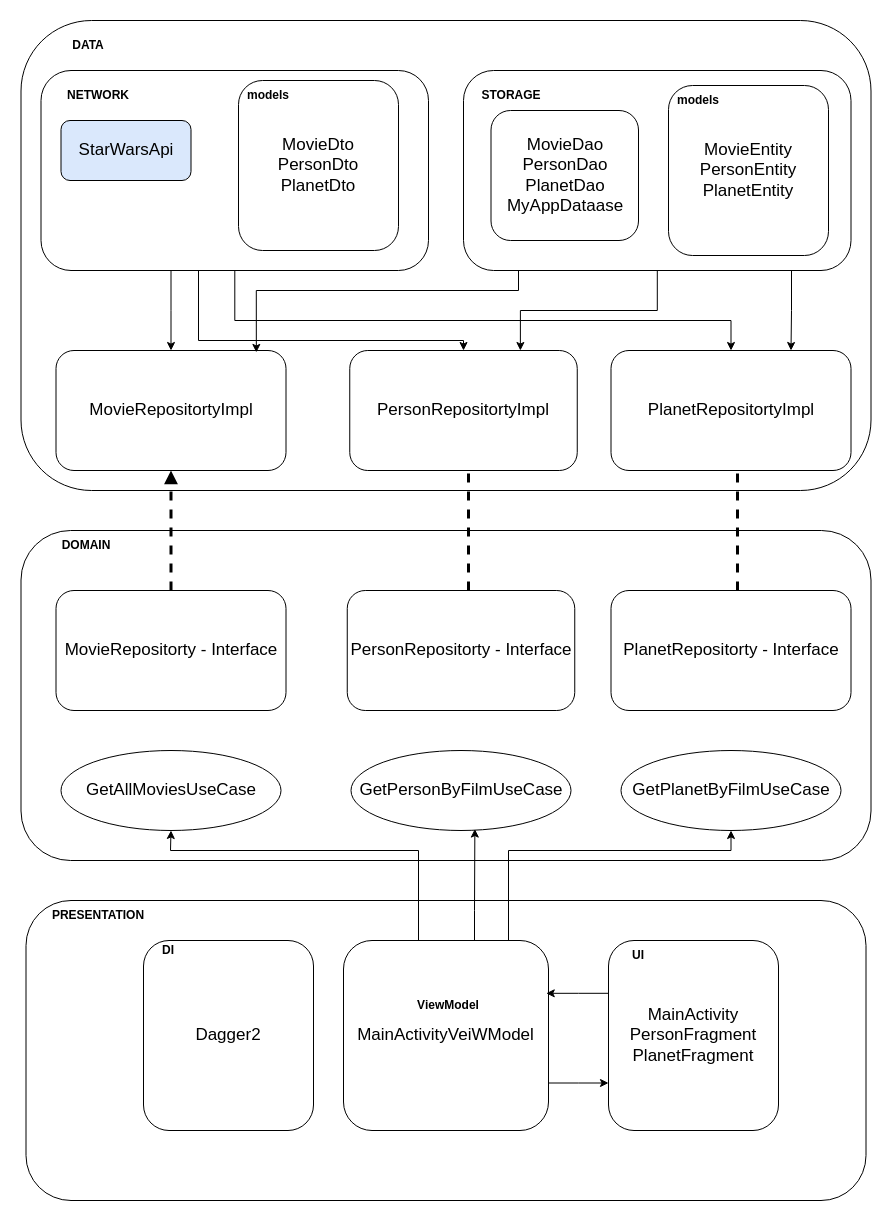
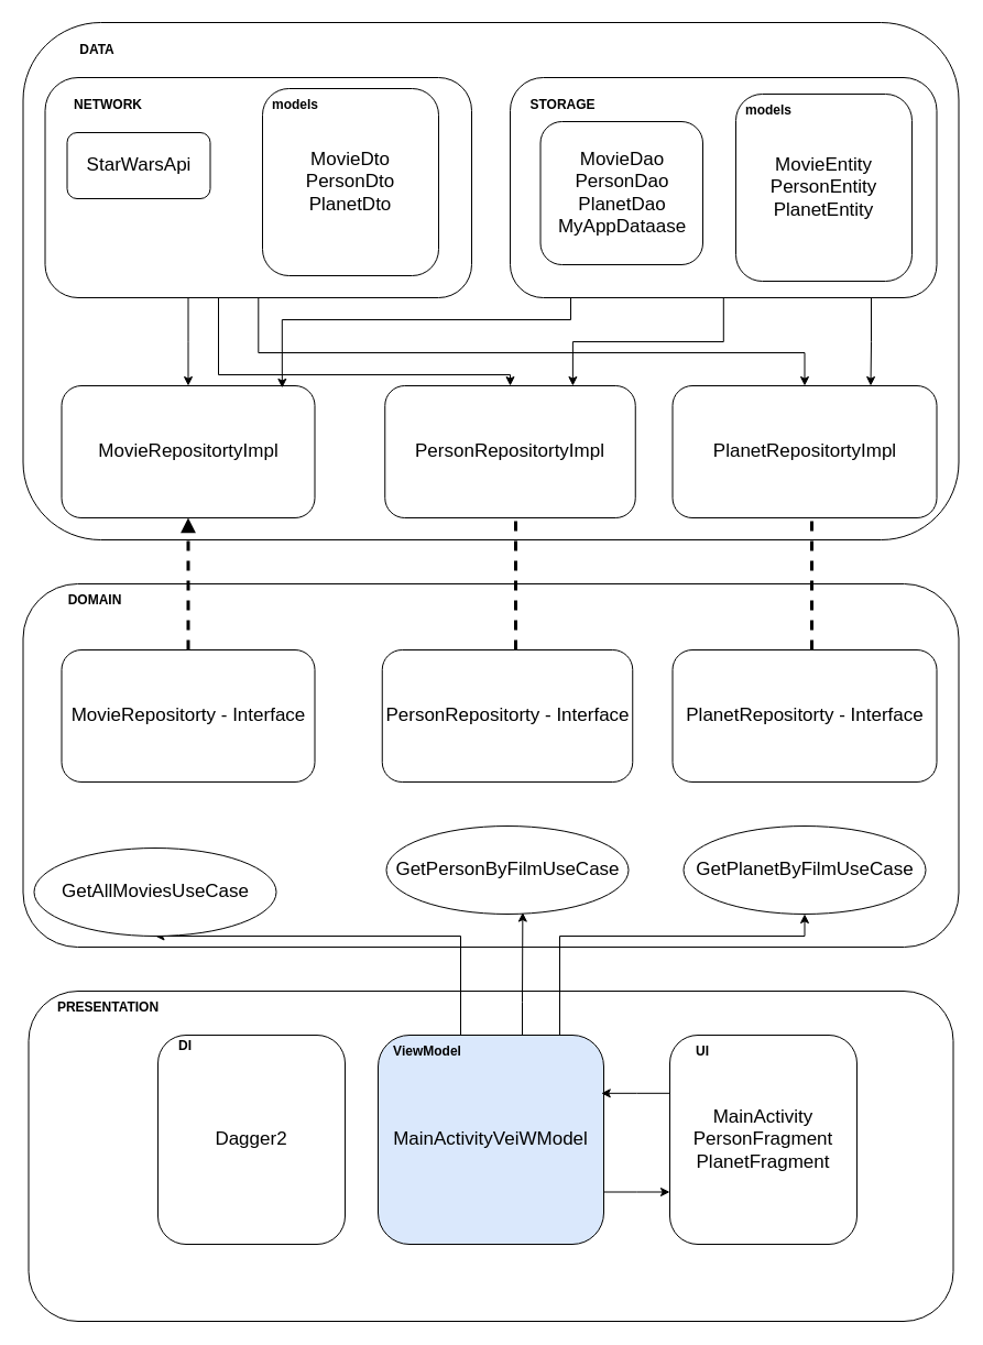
- <mxCell id="40" value="&lt;font style=&quot;font-size: 17px;&quot;&gt;StarWarsApi&lt;/font&gt;" style="rounded=1;whiteSpace=wrap;html=1;fillColor=#dae8fc;" vertex="1" parent="1"><mxGeometry x="60.5" y="120" width="130" height="60" as="geometry" /></mxCell>
+ <mxCell id="40" value="&lt;font style=&quot;font-size: 17px;&quot;&gt;StarWarsApi&lt;/font&gt;" style="rounded=1;whiteSpace=wrap;html=1;" vertex="1" parent="1"><mxGeometry x="60.5" y="120" width="130" height="60" as="geometry" /></mxCell>
- <mxCell id="16" value="&lt;font style=&quot;font-size: 17px;&quot;&gt;GetAllMoviesUseCase&lt;/font&gt;" style="ellipse;whiteSpace=wrap;html=1;" vertex="1" parent="1"><mxGeometry x="60.5" y="750" width="220" height="80" as="geometry" /></mxCell>
+ <mxCell id="16" value="&lt;font style=&quot;font-size: 17px;&quot;&gt;GetAllMoviesUseCase&lt;/font&gt;" style="ellipse;whiteSpace=wrap;html=1;" vertex="1" parent="1"><mxGeometry x="30.5" y="770" width="220" height="80" as="geometry" /></mxCell>
- <mxCell id="12" value="ViewModel" style="text;html=1;align=center;verticalAlign=middle;whiteSpace=wrap;rounded=0;fontStyle=1" vertex="1" parent="1"><mxGeometry x="418" y="990" width="60" height="30" as="geometry" /></mxCell>
+ <mxCell id="12" value="ViewModel" style="text;html=1;align=center;verticalAlign=middle;whiteSpace=wrap;rounded=0;fontStyle=1" vertex="1" parent="1"><mxGeometry x="358" y="940" width="60" height="30" as="geometry" /></mxCell>
- <mxCell id="9" value="&lt;font style=&quot;font-size: 17px;&quot;&gt;MainActivityVeiWModel&lt;/font&gt;" style="rounded=1;whiteSpace=wrap;html=1;" vertex="1" parent="1"><mxGeometry x="343" y="940" width="205" height="190" as="geometry" /></mxCell>
+ <mxCell id="9" value="&lt;font style=&quot;font-size: 17px;&quot;&gt;MainActivityVeiWModel&lt;/font&gt;" style="rounded=1;whiteSpace=wrap;html=1;fillColor=#dae8fc;" vertex="1" parent="1"><mxGeometry x="343" y="940" width="205" height="190" as="geometry" /></mxCell>
